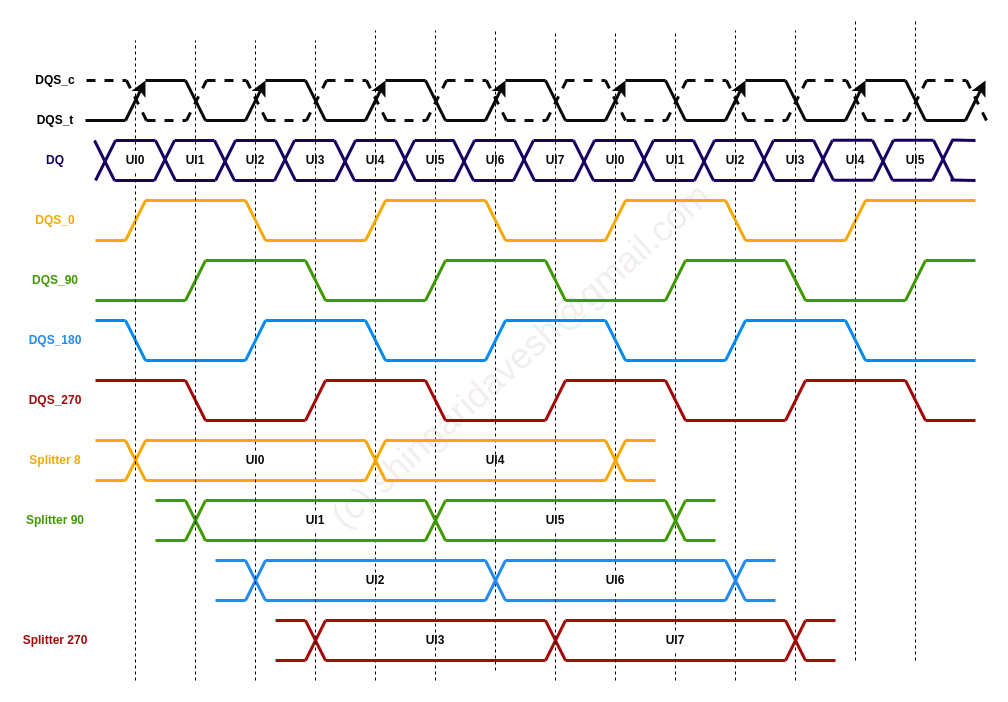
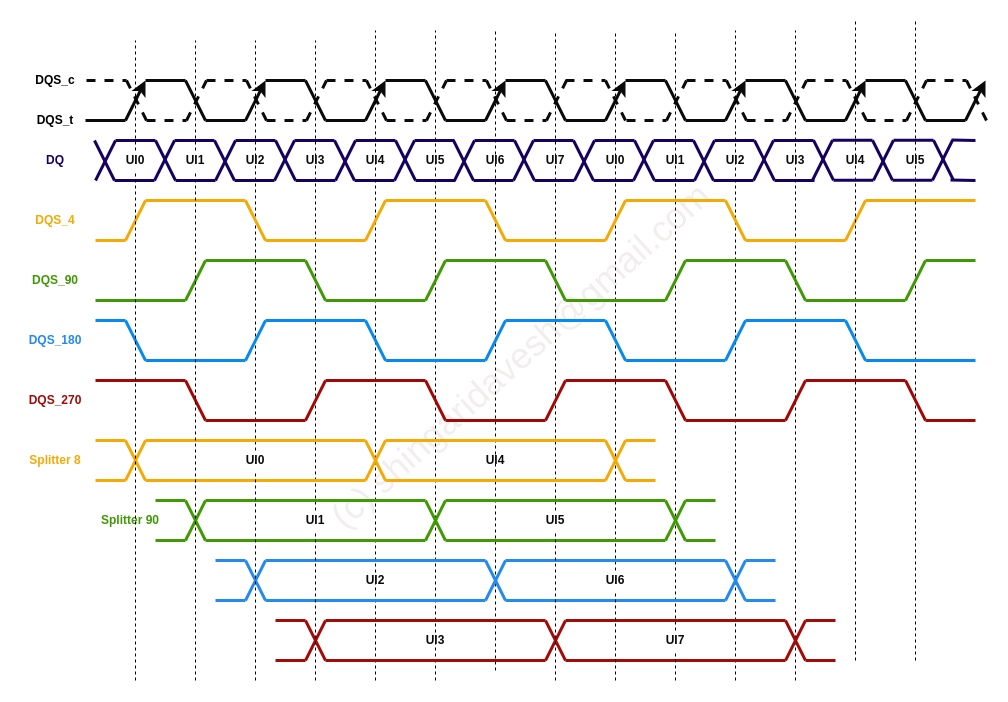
- <mxCell id="256" value="DQS_0" style="text;html=1;align=center;verticalAlign=middle;whiteSpace=wrap;rounded=0;fontColor=#f5a904;fontStyle=1" vertex="1" parent="1"><mxGeometry x="25" y="210" width="60" height="20" as="geometry" /></mxCell>
+ <mxCell id="256" value="DQS_4" style="text;html=1;align=center;verticalAlign=middle;whiteSpace=wrap;rounded=0;fontColor=#f5a904;fontStyle=1" vertex="1" parent="1"><mxGeometry x="25" y="210" width="60" height="20" as="geometry" /></mxCell>
- <mxCell id="261" value="Splitter 90" style="text;html=1;align=center;verticalAlign=middle;whiteSpace=wrap;rounded=0;fontColor=#419805;fontStyle=1" vertex="1" parent="1"><mxGeometry x="20" y="510" width="70" height="20" as="geometry" /></mxCell>
+ <mxCell id="261" value="Splitter 90" style="text;html=1;align=center;verticalAlign=middle;whiteSpace=wrap;rounded=0;fontColor=#419805;fontStyle=1" vertex="1" parent="1"><mxGeometry x="95" y="510" width="70" height="20" as="geometry" /></mxCell>
- <mxCell id="262" value="Splitter 270" style="text;html=1;align=center;verticalAlign=middle;whiteSpace=wrap;rounded=0;fontColor=#a10c08;fontStyle=1" vertex="1" parent="1"><mxGeometry x="20" y="630" width="70" height="20" as="geometry" /></mxCell>
